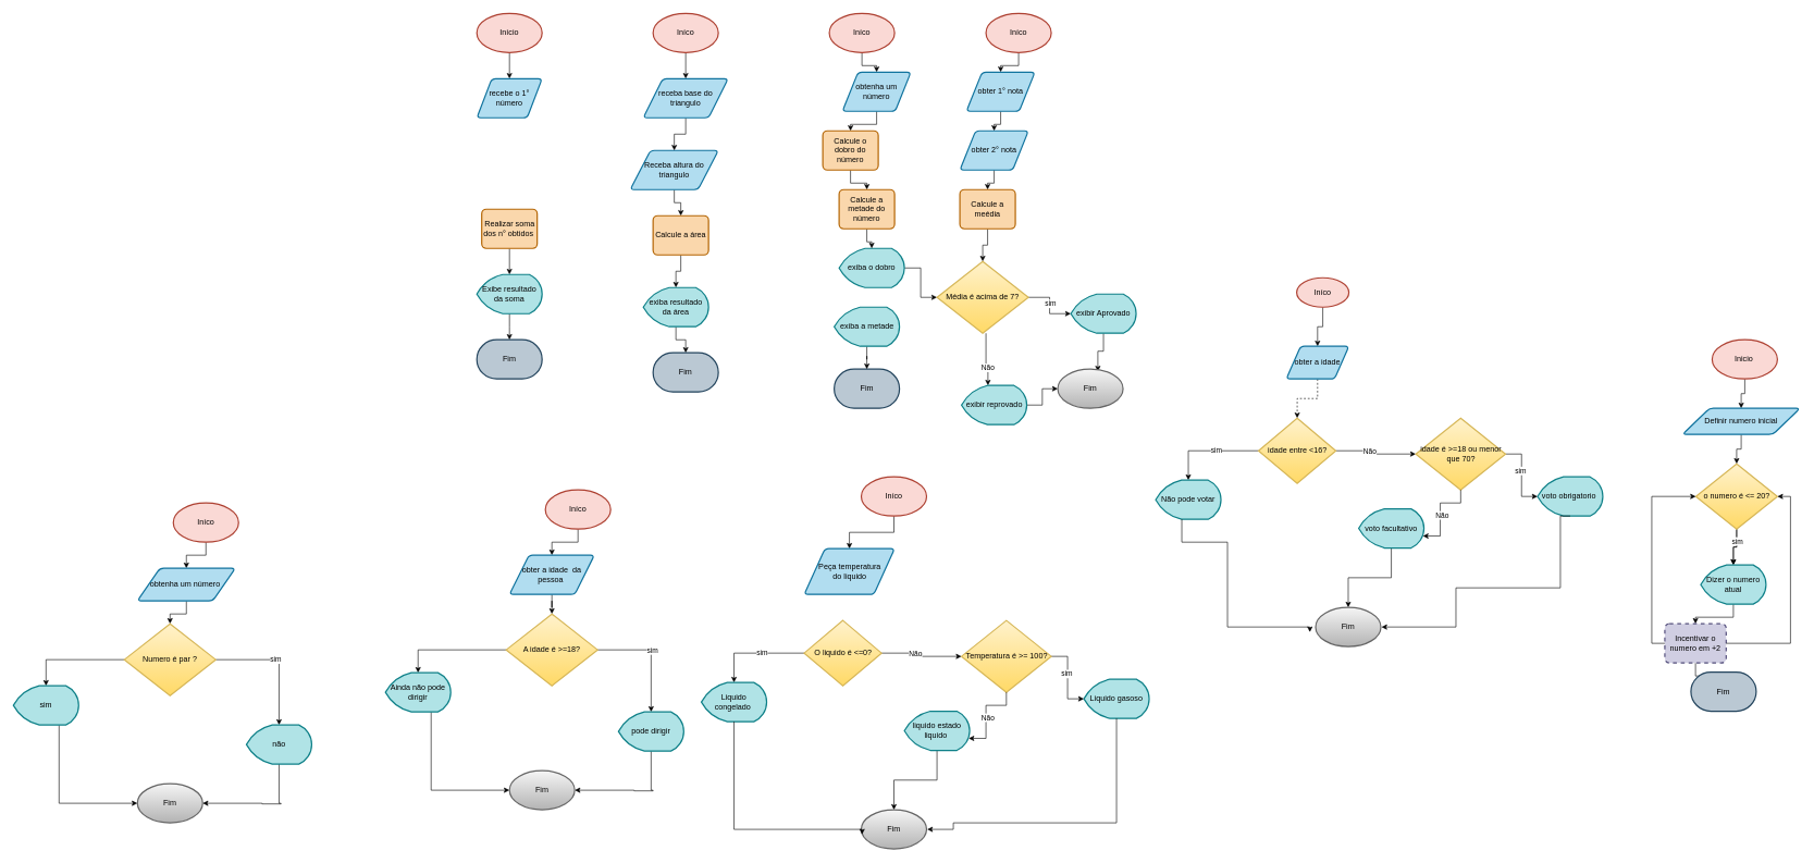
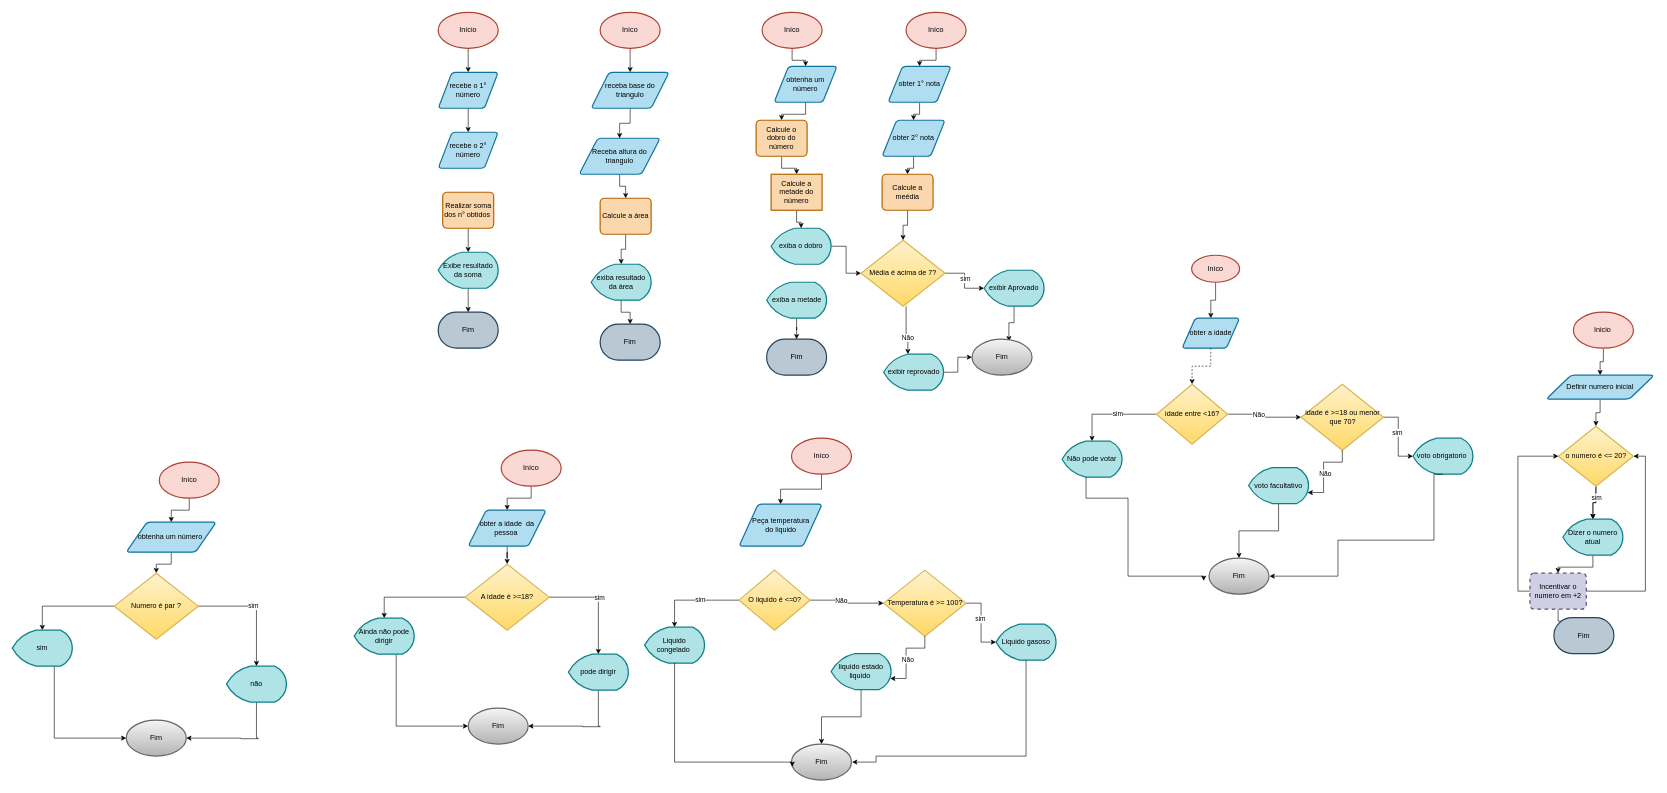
+ <mxCell id="4" value="" style="edgeStyle=orthogonalEdgeStyle;rounded=0;orthogonalLoop=1;jettySize=auto;html=1;" edge="1" parent="1" source="5" target="6"><mxGeometry relative="1" as="geometry" /></mxCell>
+ <mxCell id="6" value="recebe o 2° número" style="shape=parallelogram;html=1;strokeWidth=2;perimeter=parallelogramPerimeter;whiteSpace=wrap;rounded=1;arcSize=12;size=0.23;fillColor=#b1ddf0;strokeColor=#10739e;" vertex="1" parent="1"><mxGeometry x="730" y="220" width="100" height="60" as="geometry" /></mxCell>
- <mxCell id="33" value="Calcule a metade do número" style="rounded=1;whiteSpace=wrap;html=1;absoluteArcSize=1;arcSize=14;strokeWidth=2;fillColor=#fad7ac;strokeColor=#b46504;" vertex="1" parent="1"><mxGeometry x="1285" y="290" width="85" height="60" as="geometry" /></mxCell>
+ <mxCell id="33" value="Calcule a metade do número" style="whiteSpace=wrap;html=1;absoluteArcSize=1;arcSize=14;strokeWidth=2;fillColor=#fad7ac;strokeColor=#b46504;rounded=0;" vertex="1" parent="1"><mxGeometry x="1285" y="290" width="85" height="60" as="geometry" /></mxCell>
